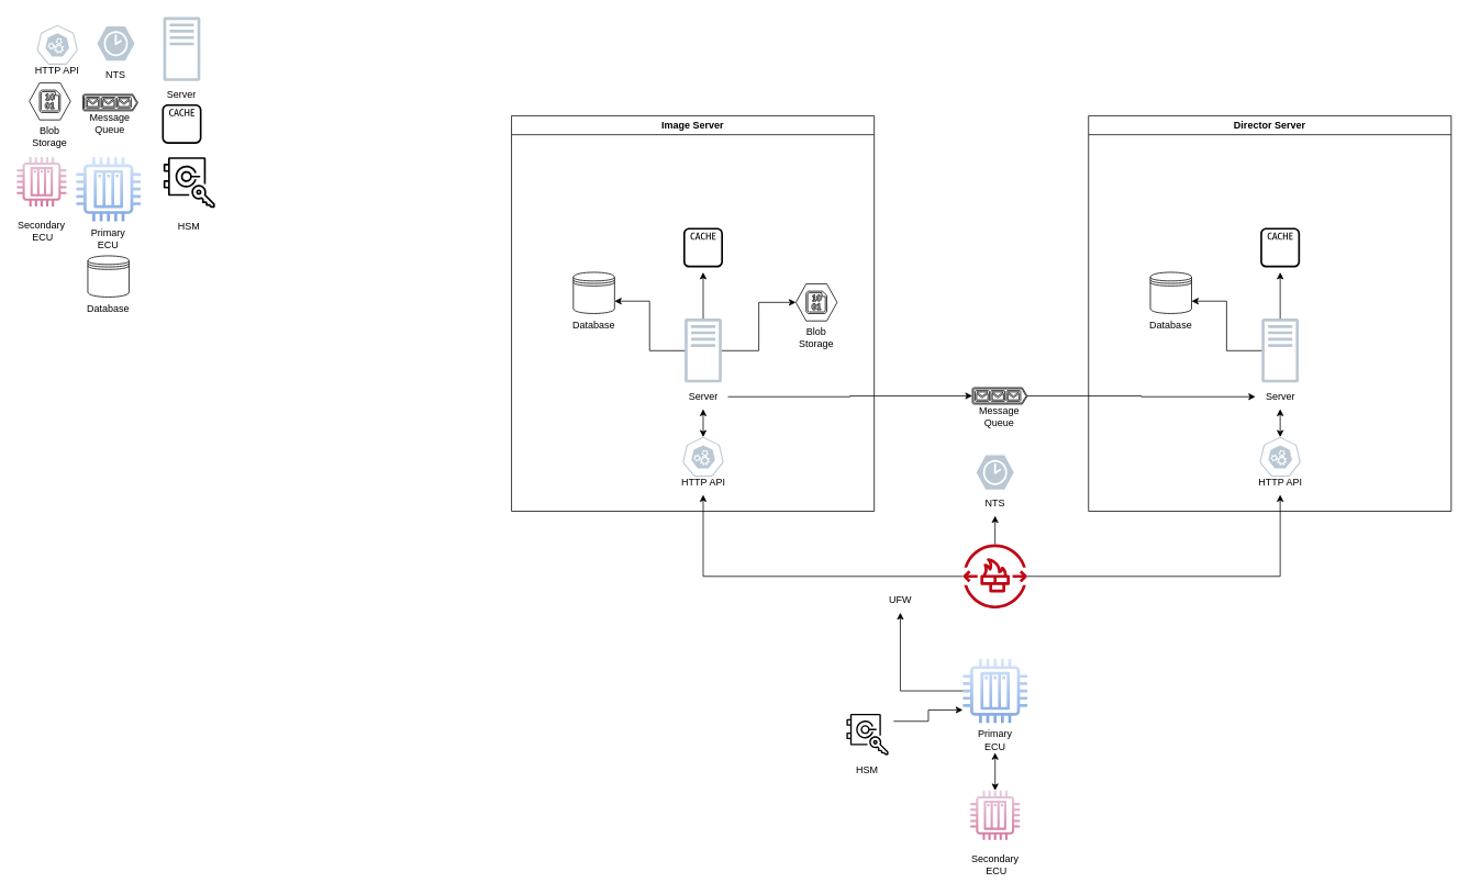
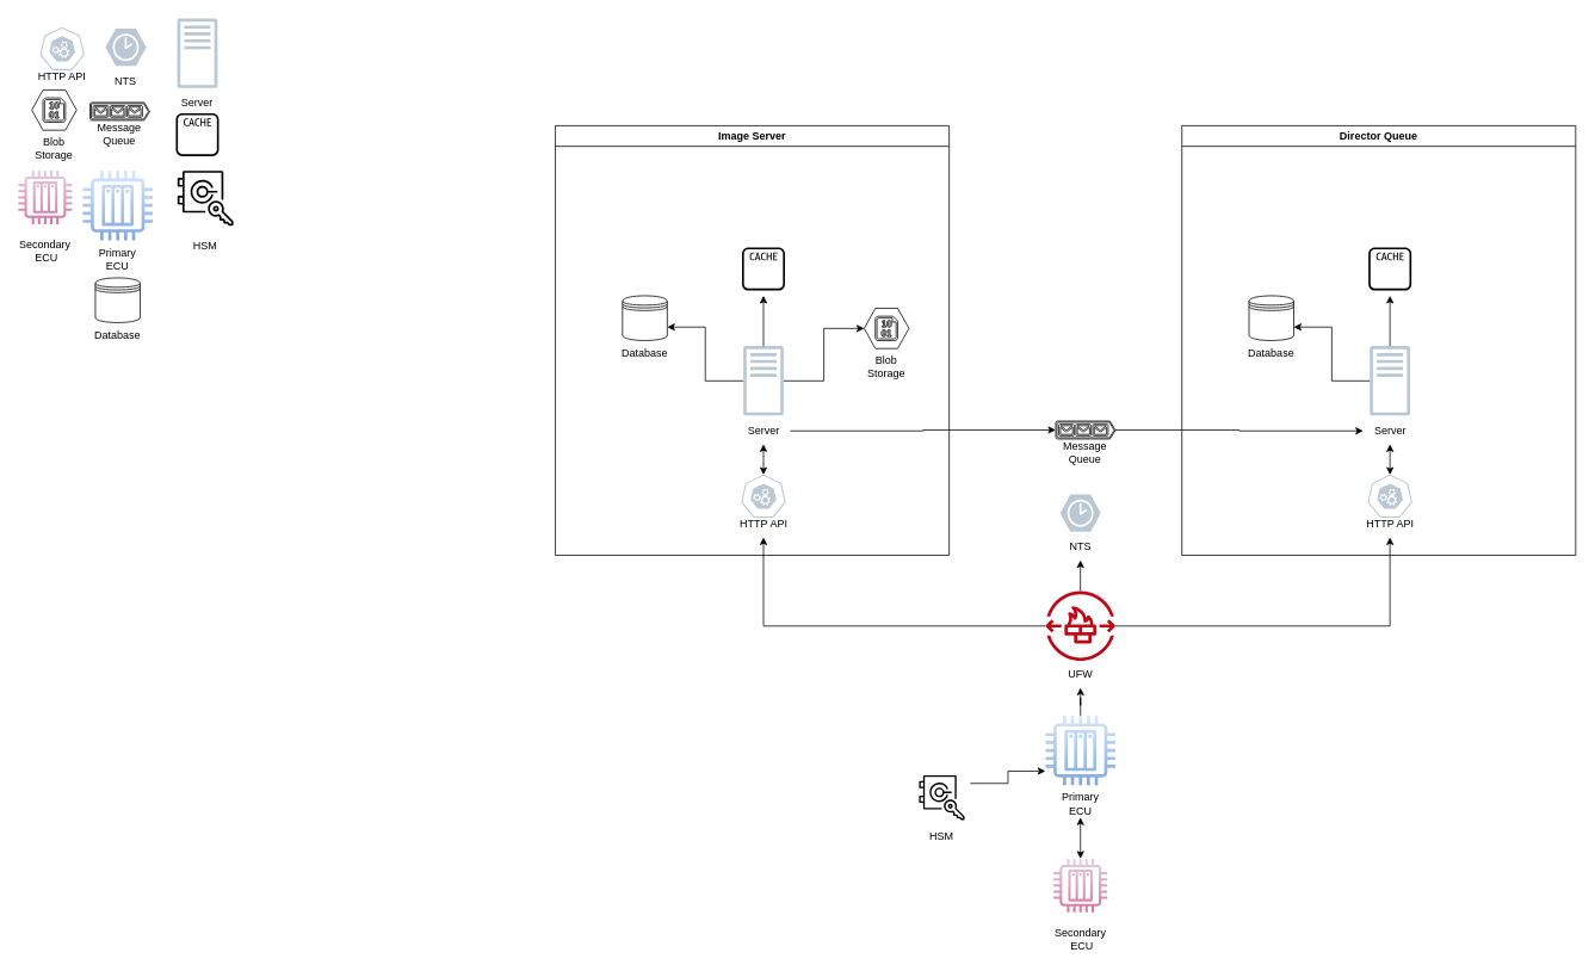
- <mxCell id="36" value="&lt;div&gt;Director Server&lt;/div&gt;" style="swimlane;whiteSpace=wrap;html=1;" parent="1" vertex="1"><mxGeometry x="1320" y="140" width="440" height="480" as="geometry"><mxRectangle x="420" y="120" width="110" height="30" as="alternateBounds" /></mxGeometry></mxCell>
+ <mxCell id="36" value="&lt;div&gt;Director Queue&lt;/div&gt;" style="swimlane;whiteSpace=wrap;html=1;" parent="1" vertex="1"><mxGeometry x="1320" y="140" width="440" height="480" as="geometry"><mxRectangle x="420" y="120" width="110" height="30" as="alternateBounds" /></mxGeometry></mxCell>
- <mxCell id="85" value="UFW" style="text;html=1;align=center;verticalAlign=middle;whiteSpace=wrap;rounded=0;" vertex="1" parent="1"><mxGeometry x="1061.66" y="713" width="60" height="30" as="geometry" /></mxCell>
+ <mxCell id="85" value="UFW" style="text;html=1;align=center;verticalAlign=middle;whiteSpace=wrap;rounded=0;" vertex="1" parent="1"><mxGeometry x="1176.66" y="738" width="60" height="30" as="geometry" /></mxCell>
